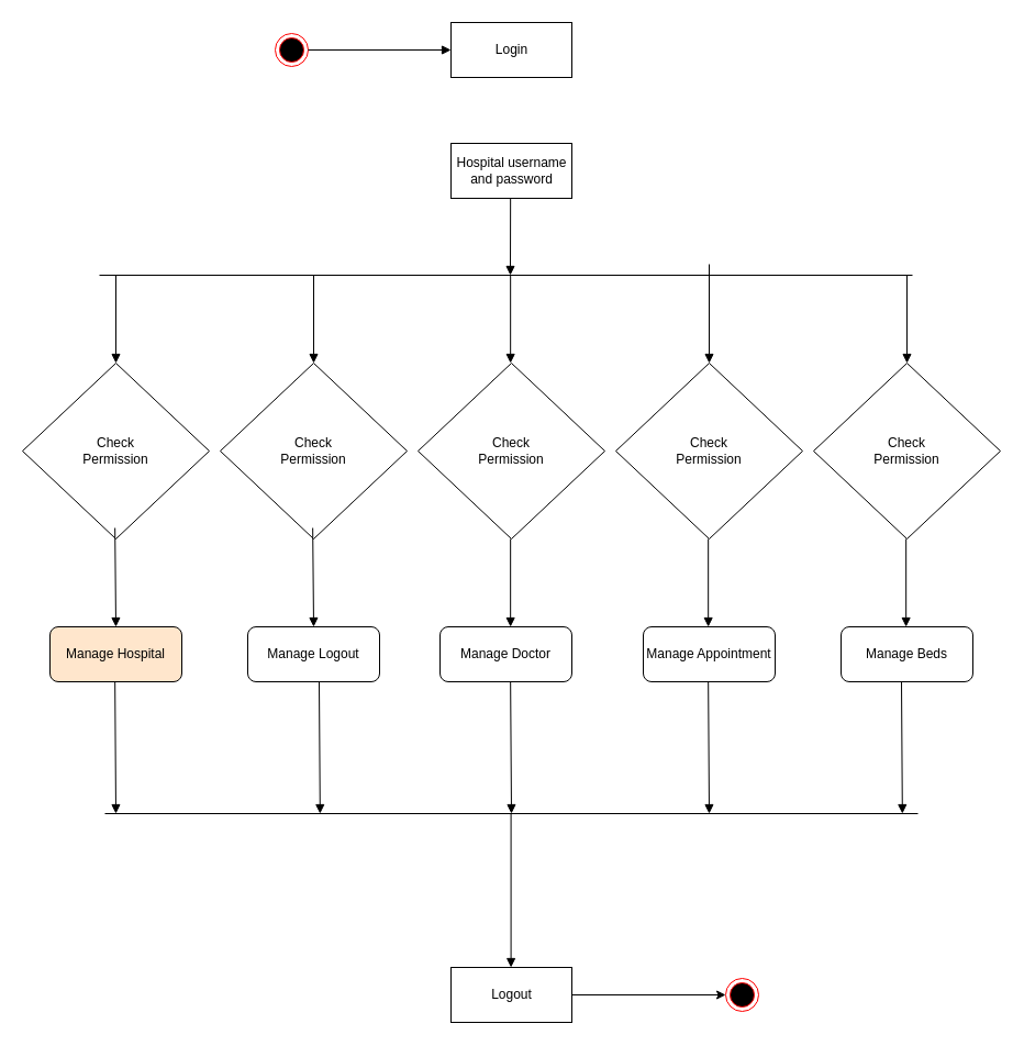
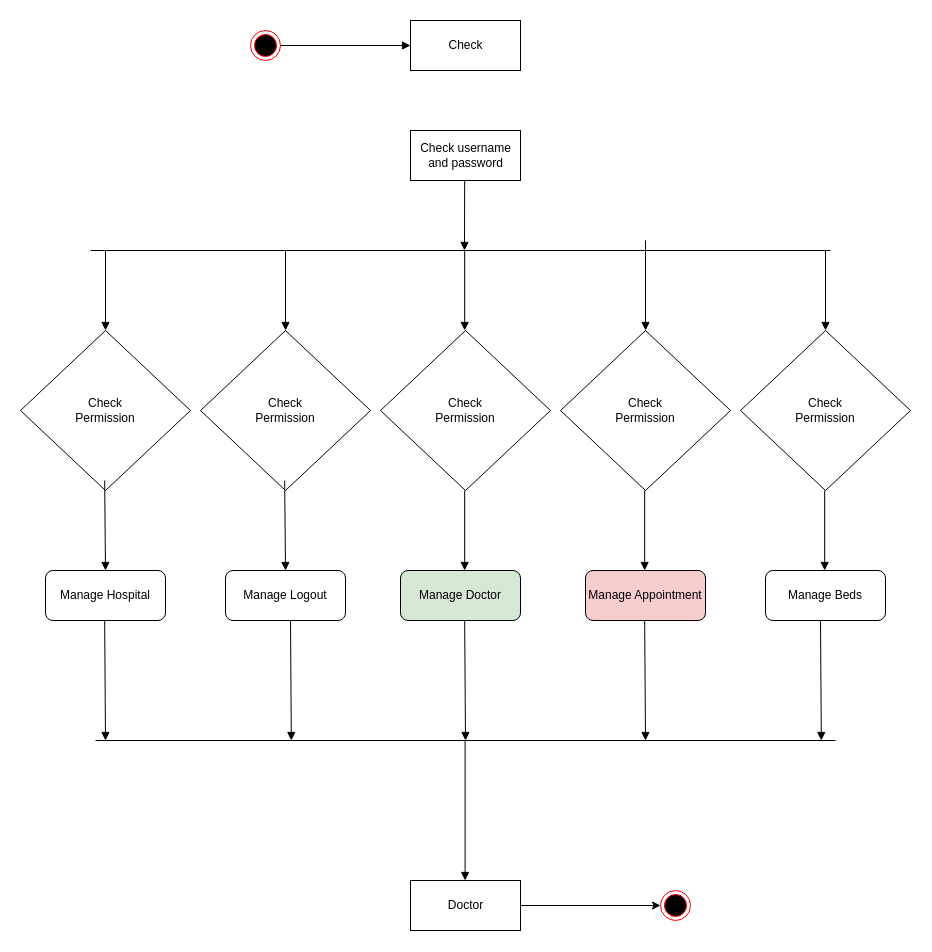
- <mxCell id="4" value="Login" style="html=1;" vertex="1" parent="1"><mxGeometry x="410" y="20" width="110" height="50" as="geometry" /></mxCell>
+ <mxCell id="4" value="Check" style="html=1;" vertex="1" parent="1"><mxGeometry x="410" y="20" width="110" height="50" as="geometry" /></mxCell>
- <mxCell id="5" value="Hospital username&lt;br&gt;and password" style="html=1;" vertex="1" parent="1"><mxGeometry x="410" y="130" width="110" height="50" as="geometry" /></mxCell>
+ <mxCell id="5" value="Check username&lt;br&gt;and password" style="html=1;" vertex="1" parent="1"><mxGeometry x="410" y="130" width="110" height="50" as="geometry" /></mxCell>
- <mxCell id="23" value="Manage Hospital" style="rounded=1;whiteSpace=wrap;html=1;fillColor=#ffe6cc;" vertex="1" parent="1"><mxGeometry x="45" y="570" width="120" height="50" as="geometry" /></mxCell>
+ <mxCell id="23" value="Manage Hospital" style="rounded=1;whiteSpace=wrap;html=1;" vertex="1" parent="1"><mxGeometry x="45" y="570" width="120" height="50" as="geometry" /></mxCell>
- <mxCell id="26" value="Manage Doctor" style="rounded=1;whiteSpace=wrap;html=1;" vertex="1" parent="1"><mxGeometry x="400" y="570" width="120" height="50" as="geometry" /></mxCell>
+ <mxCell id="26" value="Manage Doctor" style="rounded=1;whiteSpace=wrap;html=1;fillColor=#d5e8d4;" vertex="1" parent="1"><mxGeometry x="400" y="570" width="120" height="50" as="geometry" /></mxCell>
- <mxCell id="25" value="Manage Appointment" style="rounded=1;whiteSpace=wrap;html=1;" vertex="1" parent="1"><mxGeometry x="585" y="570" width="120" height="50" as="geometry" /></mxCell>
+ <mxCell id="25" value="Manage Appointment" style="rounded=1;whiteSpace=wrap;html=1;fillColor=#f8cecc;" vertex="1" parent="1"><mxGeometry x="585" y="570" width="120" height="50" as="geometry" /></mxCell>
- <mxCell id="36" value="Logout" style="html=1;" vertex="1" parent="1"><mxGeometry x="410" y="880" width="110" height="50" as="geometry" /></mxCell>
+ <mxCell id="36" value="Doctor" style="html=1;" vertex="1" parent="1"><mxGeometry x="410" y="880" width="110" height="50" as="geometry" /></mxCell>
